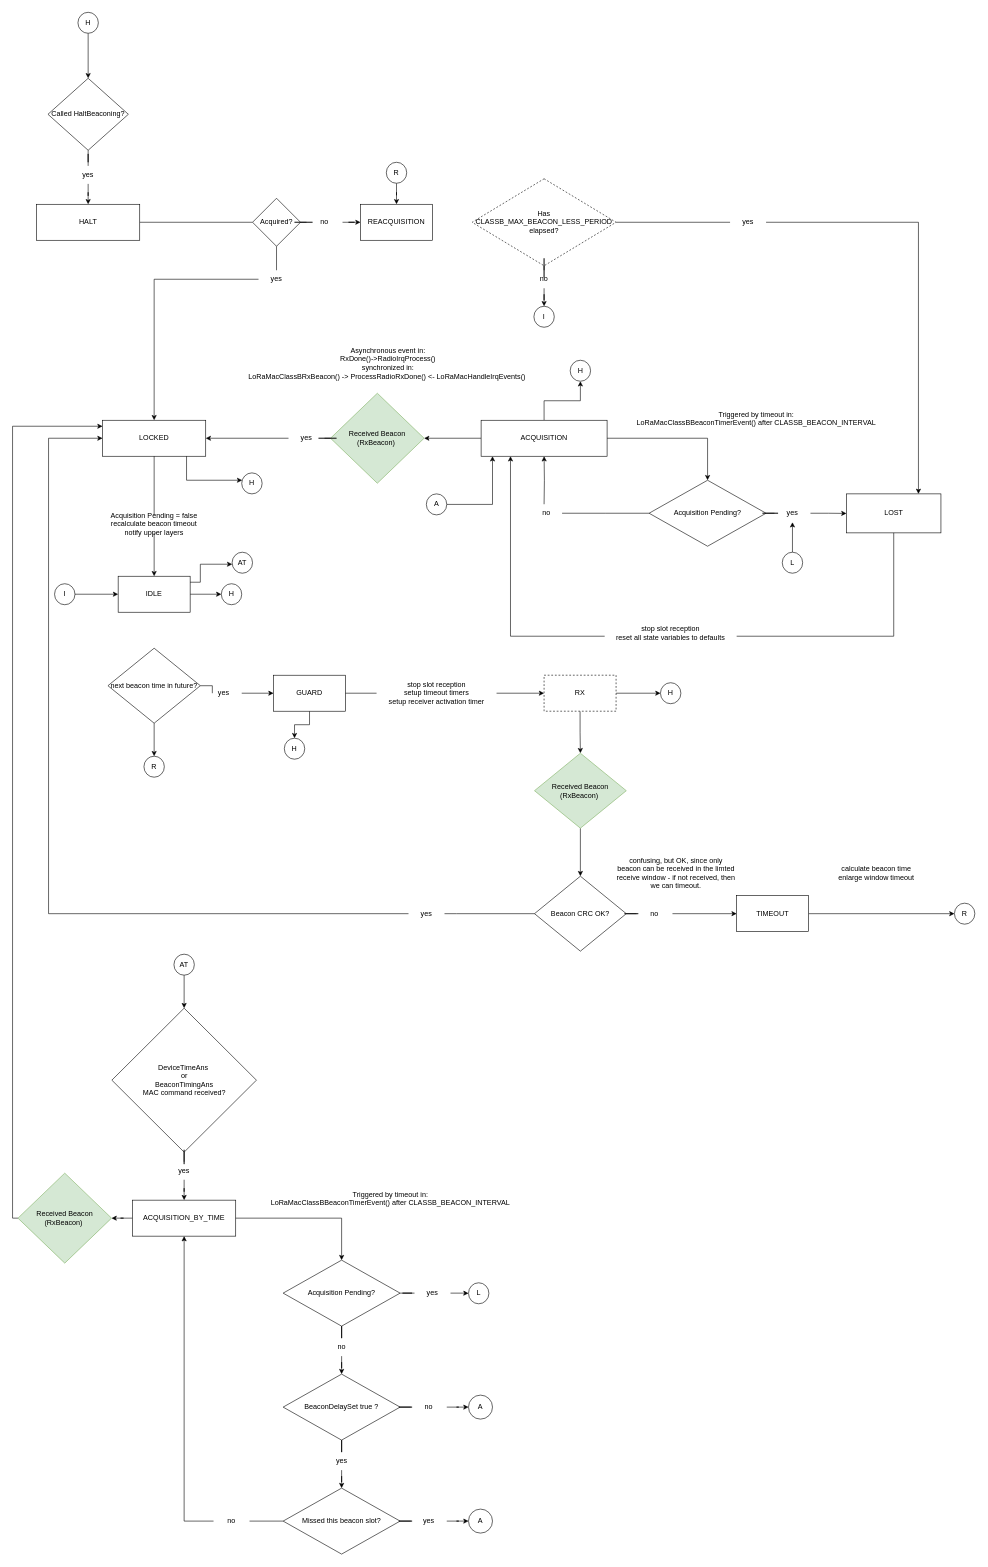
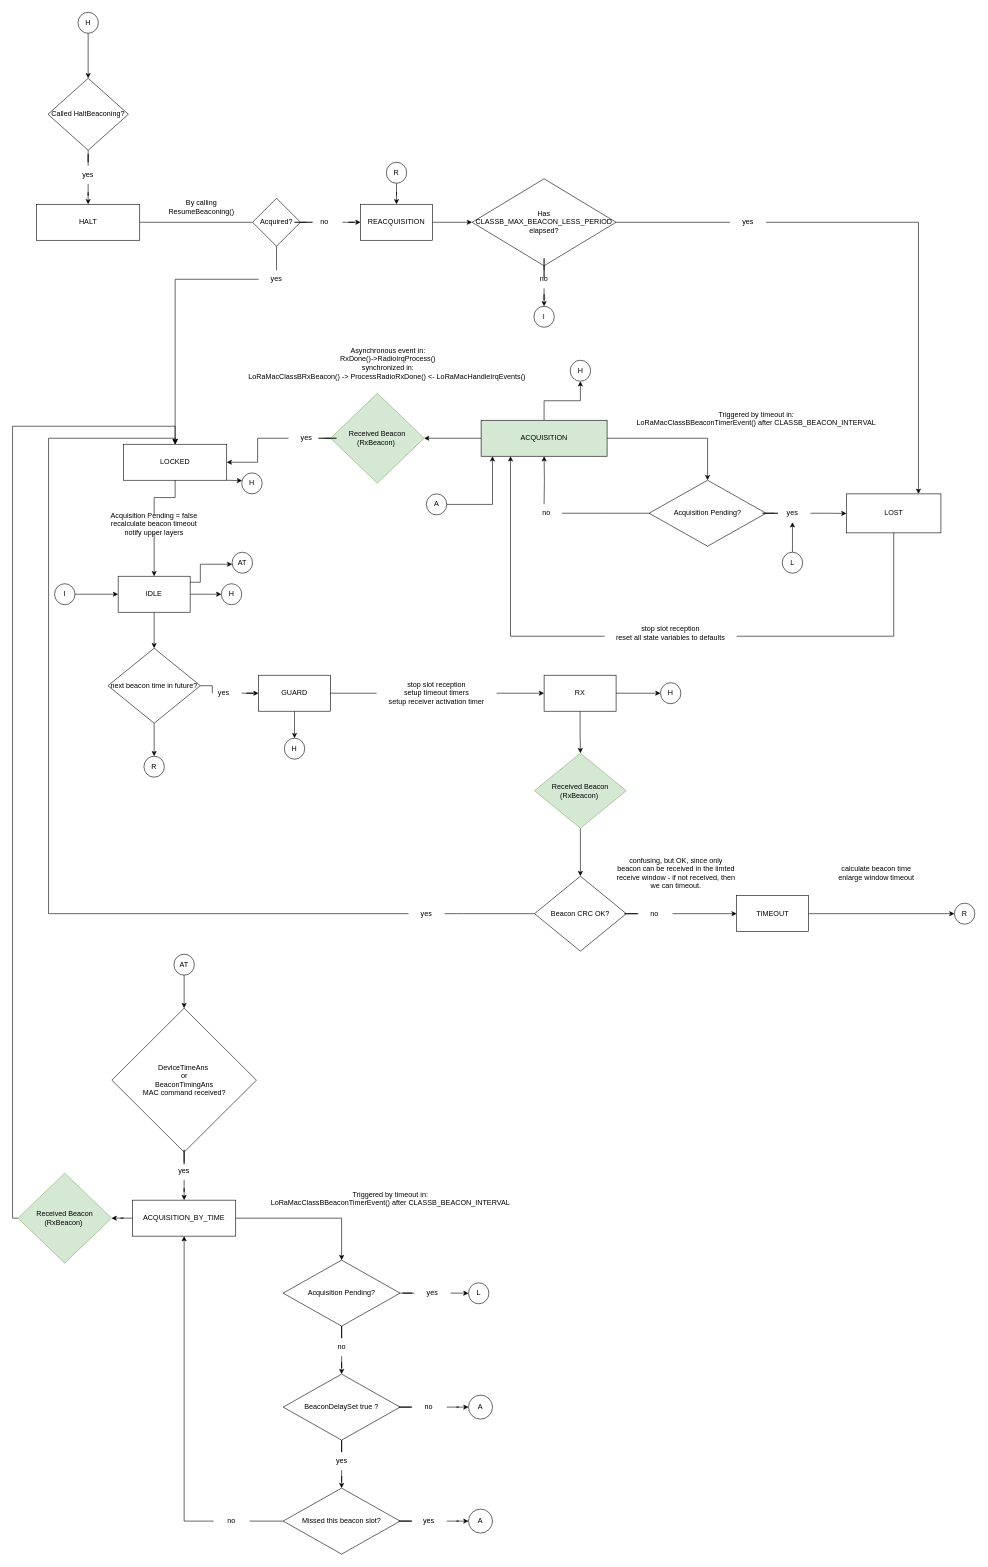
+ <mxCell id="23" value="By calling ResumeBeaconing()" style="text;html=1;strokeColor=none;fillColor=none;align=center;verticalAlign=middle;whiteSpace=wrap;rounded=0;" vertex="1" parent="1"><mxGeometry x="260" y="330" width="150" height="30" as="geometry" /></mxCell>
+ <mxCell id="29" value="" style="edgeStyle=orthogonalEdgeStyle;rounded=0;orthogonalLoop=1;jettySize=auto;html=1;" edge="1" parent="1" source="30" target="53"><mxGeometry relative="1" as="geometry" /></mxCell>
- <mxCell id="53" value="Has&lt;br&gt;CLASSB_MAX_BEACON_LESS_PERIOD&lt;br&gt;elapsed?" style="rhombus;whiteSpace=wrap;html=1;fillColor=rgb(255, 255, 255);strokeColor=rgb(0, 0, 0);fontColor=rgb(0, 0, 0);rounded=0;dashed=1;" vertex="1" parent="1"><mxGeometry x="786" y="297.5" width="240" height="145" as="geometry" /></mxCell>
+ <mxCell id="53" value="Has&lt;br&gt;CLASSB_MAX_BEACON_LESS_PERIOD&lt;br&gt;elapsed?" style="rhombus;whiteSpace=wrap;html=1;fillColor=rgb(255, 255, 255);strokeColor=rgb(0, 0, 0);fontColor=rgb(0, 0, 0);rounded=0;" vertex="1" parent="1"><mxGeometry x="786" y="297.5" width="240" height="145" as="geometry" /></mxCell>
- <mxCell id="16" value="LOCKED" style="whiteSpace=wrap;html=1;fillColor=rgb(255, 255, 255);strokeColor=rgb(0, 0, 0);fontColor=rgb(0, 0, 0);rounded=0;" vertex="1" parent="1"><mxGeometry x="170" y="700" width="172" height="60" as="geometry" /></mxCell>
+ <mxCell id="16" value="LOCKED" style="whiteSpace=wrap;html=1;fillColor=rgb(255, 255, 255);strokeColor=rgb(0, 0, 0);fontColor=rgb(0, 0, 0);rounded=0;" vertex="1" parent="1"><mxGeometry x="205" y="740" width="172" height="60" as="geometry" /></mxCell>
- <mxCell id="5" value="ACQUISITION" style="rounded=0;whiteSpace=wrap;html=1;" vertex="1" parent="1"><mxGeometry x="801" y="700" width="210" height="60" as="geometry" /></mxCell>
+ <mxCell id="5" value="ACQUISITION" style="rounded=0;whiteSpace=wrap;html=1;fillColor=#d5e8d4;" vertex="1" parent="1"><mxGeometry x="801" y="700" width="210" height="60" as="geometry" /></mxCell>
+ <mxCell id="35" value="" style="edgeStyle=orthogonalEdgeStyle;rounded=0;orthogonalLoop=1;jettySize=auto;html=1;" edge="1" parent="1" source="37" target="42"><mxGeometry relative="1" as="geometry" /></mxCell>
- <mxCell id="45" value="GUARD" style="whiteSpace=wrap;html=1;fillColor=rgb(255, 255, 255);strokeColor=rgb(0, 0, 0);fontColor=rgb(0, 0, 0);rounded=0;" vertex="1" parent="1"><mxGeometry x="455" y="1125" width="120" height="60" as="geometry" /></mxCell>
+ <mxCell id="45" value="GUARD" style="whiteSpace=wrap;html=1;fillColor=rgb(255, 255, 255);strokeColor=rgb(0, 0, 0);fontColor=rgb(0, 0, 0);rounded=0;" vertex="1" parent="1"><mxGeometry x="430" y="1125" width="120" height="60" as="geometry" /></mxCell>
- <mxCell id="63" value="RX" style="whiteSpace=wrap;html=1;fillColor=rgb(255, 255, 255);strokeColor=rgb(0, 0, 0);fontColor=rgb(0, 0, 0);rounded=0;dashed=1;" vertex="1" parent="1"><mxGeometry x="906" y="1125" width="120" height="60" as="geometry" /></mxCell>
+ <mxCell id="63" value="RX" style="whiteSpace=wrap;html=1;fillColor=rgb(255, 255, 255);strokeColor=rgb(0, 0, 0);fontColor=rgb(0, 0, 0);rounded=0;" vertex="1" parent="1"><mxGeometry x="906" y="1125" width="120" height="60" as="geometry" /></mxCell>
